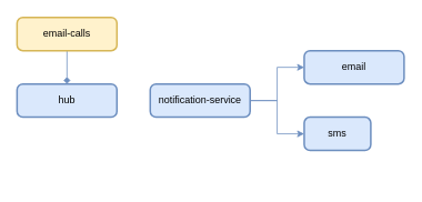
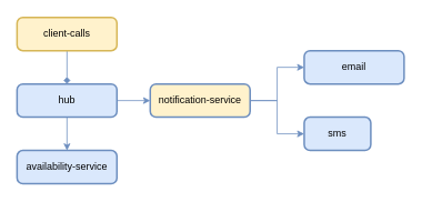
- <mxCell id="3" value="email-calls" style="rounded=1;whiteSpace=wrap;html=1;absoluteArcSize=1;arcSize=14;strokeWidth=2;shadow=0;fillColor=#fff2cc;strokeColor=#d6b656;" parent="1" vertex="1"><mxGeometry x="20" y="20" width="120" height="40" as="geometry" /></mxCell>
+ <mxCell id="3" value="client-calls" style="rounded=1;whiteSpace=wrap;html=1;absoluteArcSize=1;arcSize=14;strokeWidth=2;shadow=0;fillColor=#fff2cc;strokeColor=#d6b656;" parent="1" vertex="1"><mxGeometry x="20" y="20" width="120" height="40" as="geometry" /></mxCell>
+ <mxCell id="4" style="edgeStyle=orthogonalEdgeStyle;rounded=0;orthogonalLoop=1;jettySize=auto;html=1;exitX=1;exitY=0.5;exitDx=0;exitDy=0;entryX=0;entryY=0.5;entryDx=0;entryDy=0;shadow=0;fillColor=#dae8fc;strokeColor=#6c8ebf;" parent="1" source="6" target="7" edge="1"><mxGeometry relative="1" as="geometry" /></mxCell>
- <mxCell id="7" value="notification-service" style="rounded=1;whiteSpace=wrap;html=1;absoluteArcSize=1;arcSize=14;strokeWidth=2;shadow=0;fillColor=#dae8fc;strokeColor=#6c8ebf;" parent="1" vertex="1"><mxGeometry x="180" y="100" width="120" height="40" as="geometry" /></mxCell>
+ <mxCell id="7" value="notification-service" style="rounded=1;whiteSpace=wrap;html=1;absoluteArcSize=1;arcSize=14;strokeWidth=2;shadow=0;fillColor=#fff2cc;strokeColor=#6c8ebf;" parent="1" vertex="1"><mxGeometry x="180" y="100" width="120" height="40" as="geometry" /></mxCell>
+ <mxCell id="5" style="edgeStyle=orthogonalEdgeStyle;rounded=0;orthogonalLoop=1;jettySize=auto;html=1;exitX=0.5;exitY=1;exitDx=0;exitDy=0;entryX=0.5;entryY=0;entryDx=0;entryDy=0;shadow=0;fillColor=#dae8fc;strokeColor=#6c8ebf;" parent="1" source="6" target="12" edge="1"><mxGeometry relative="1" as="geometry" /></mxCell>
+ <mxCell id="12" value="availability-service" style="rounded=1;whiteSpace=wrap;html=1;absoluteArcSize=1;arcSize=14;strokeWidth=2;shadow=0;fillColor=#dae8fc;strokeColor=#6c8ebf;" parent="1" vertex="1"><mxGeometry x="20" y="180" width="120" height="40" as="geometry" /></mxCell>
